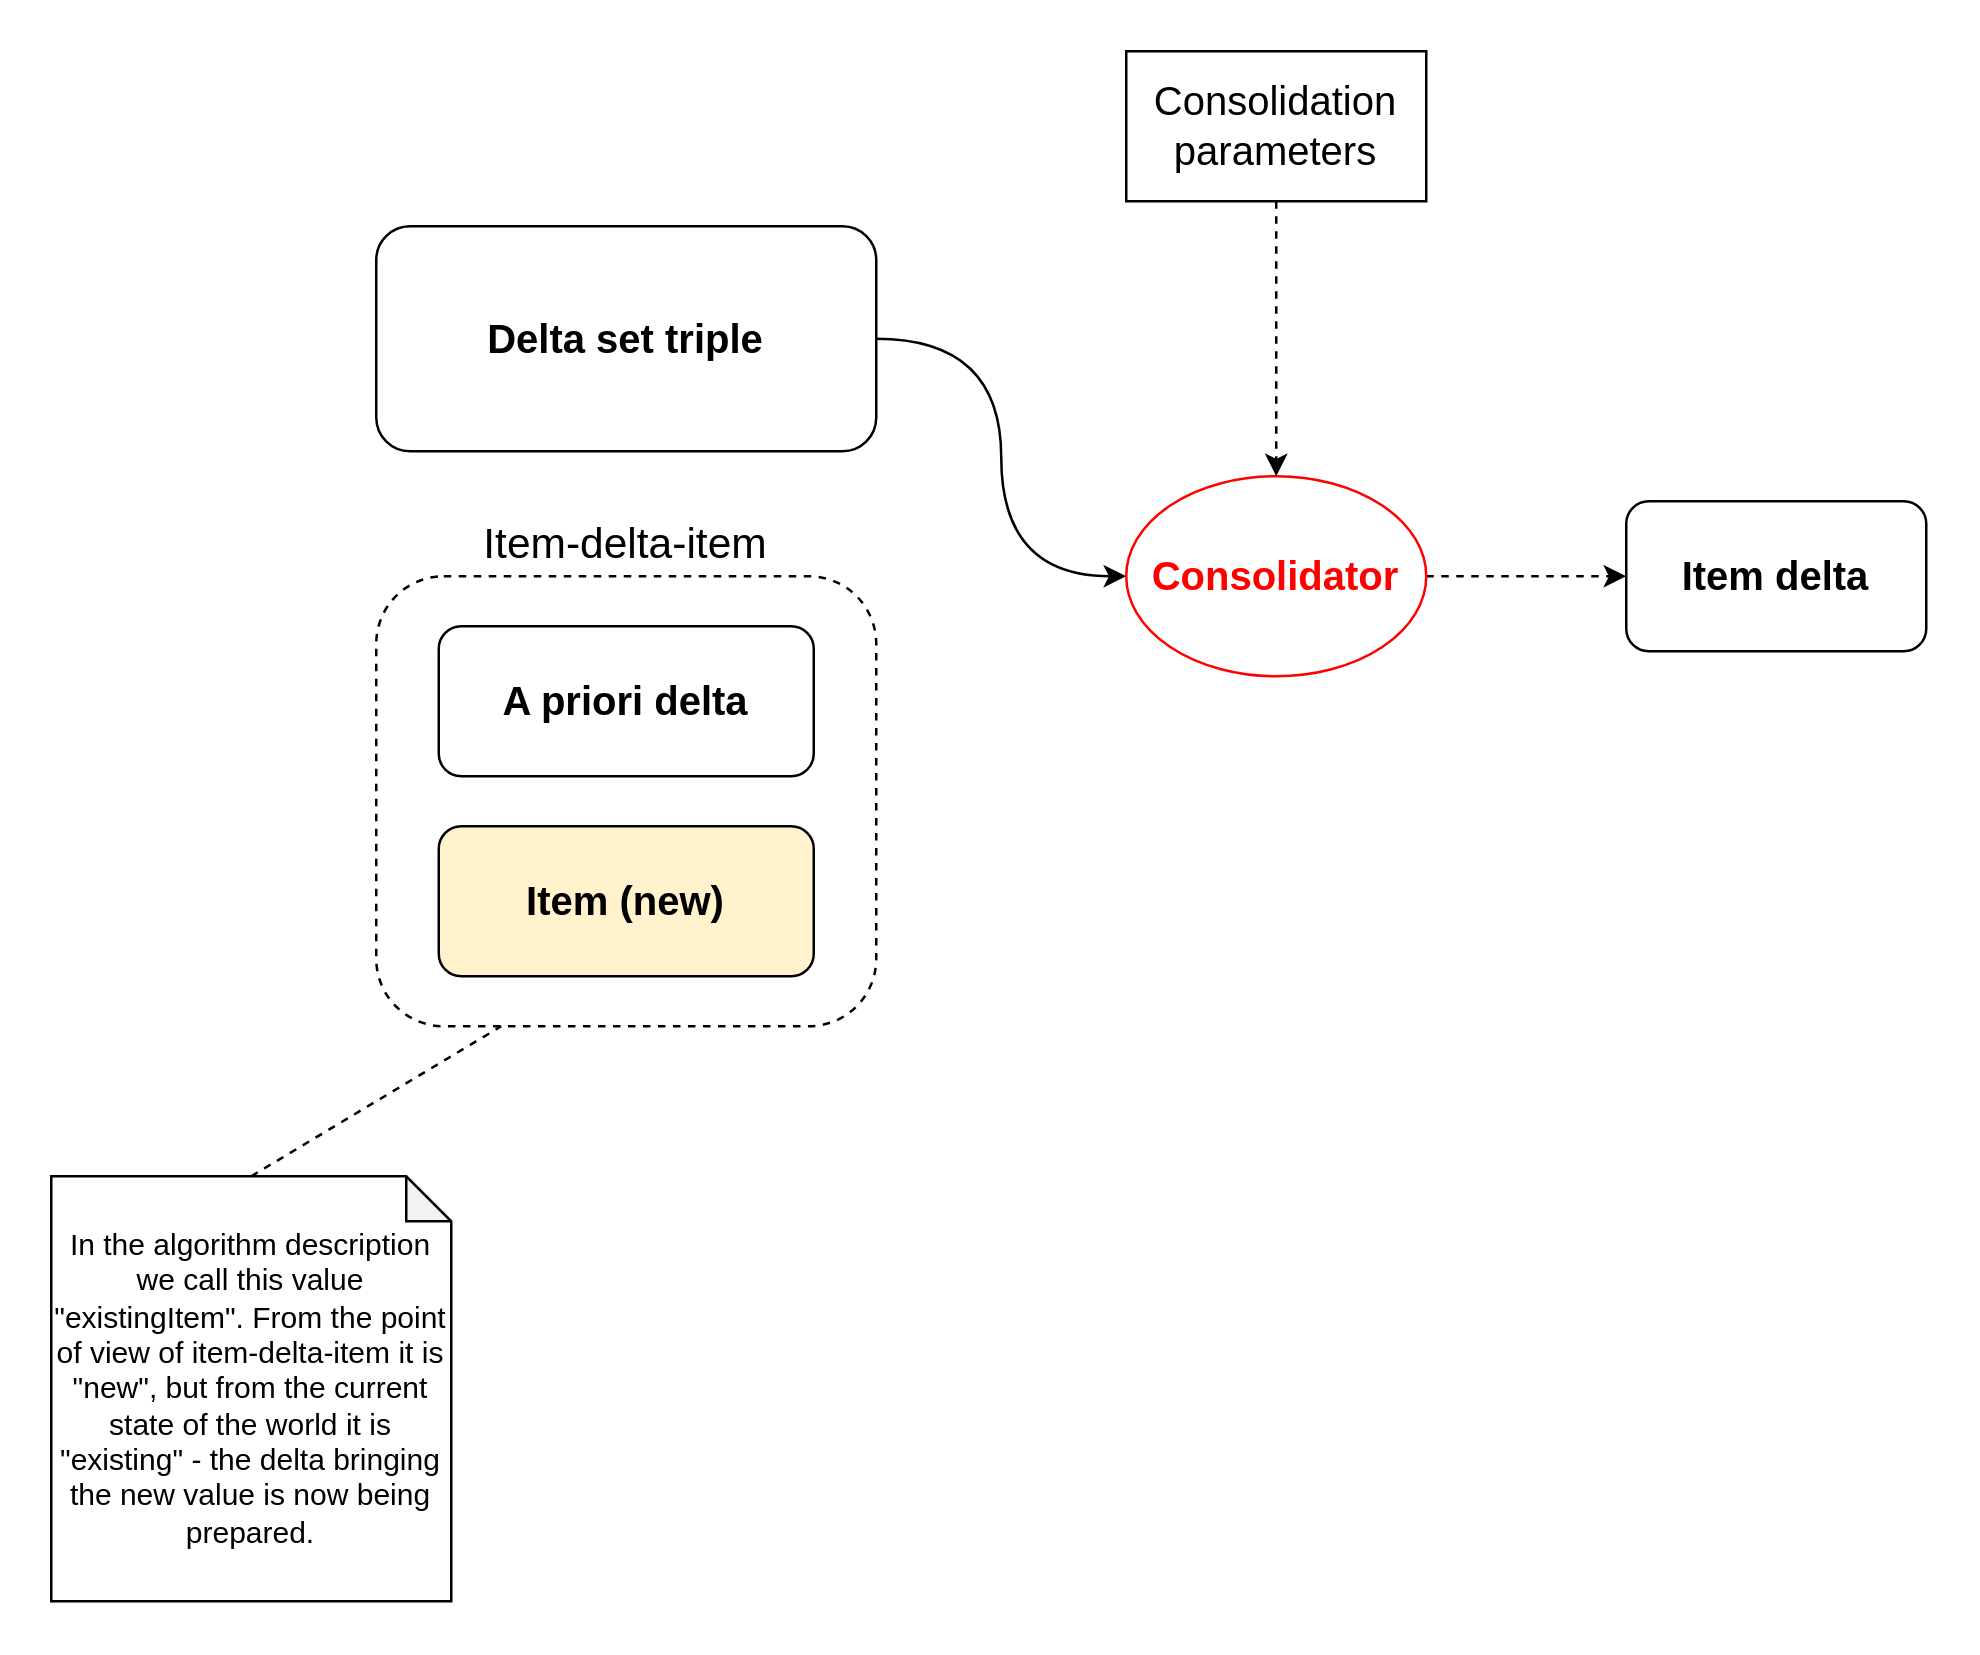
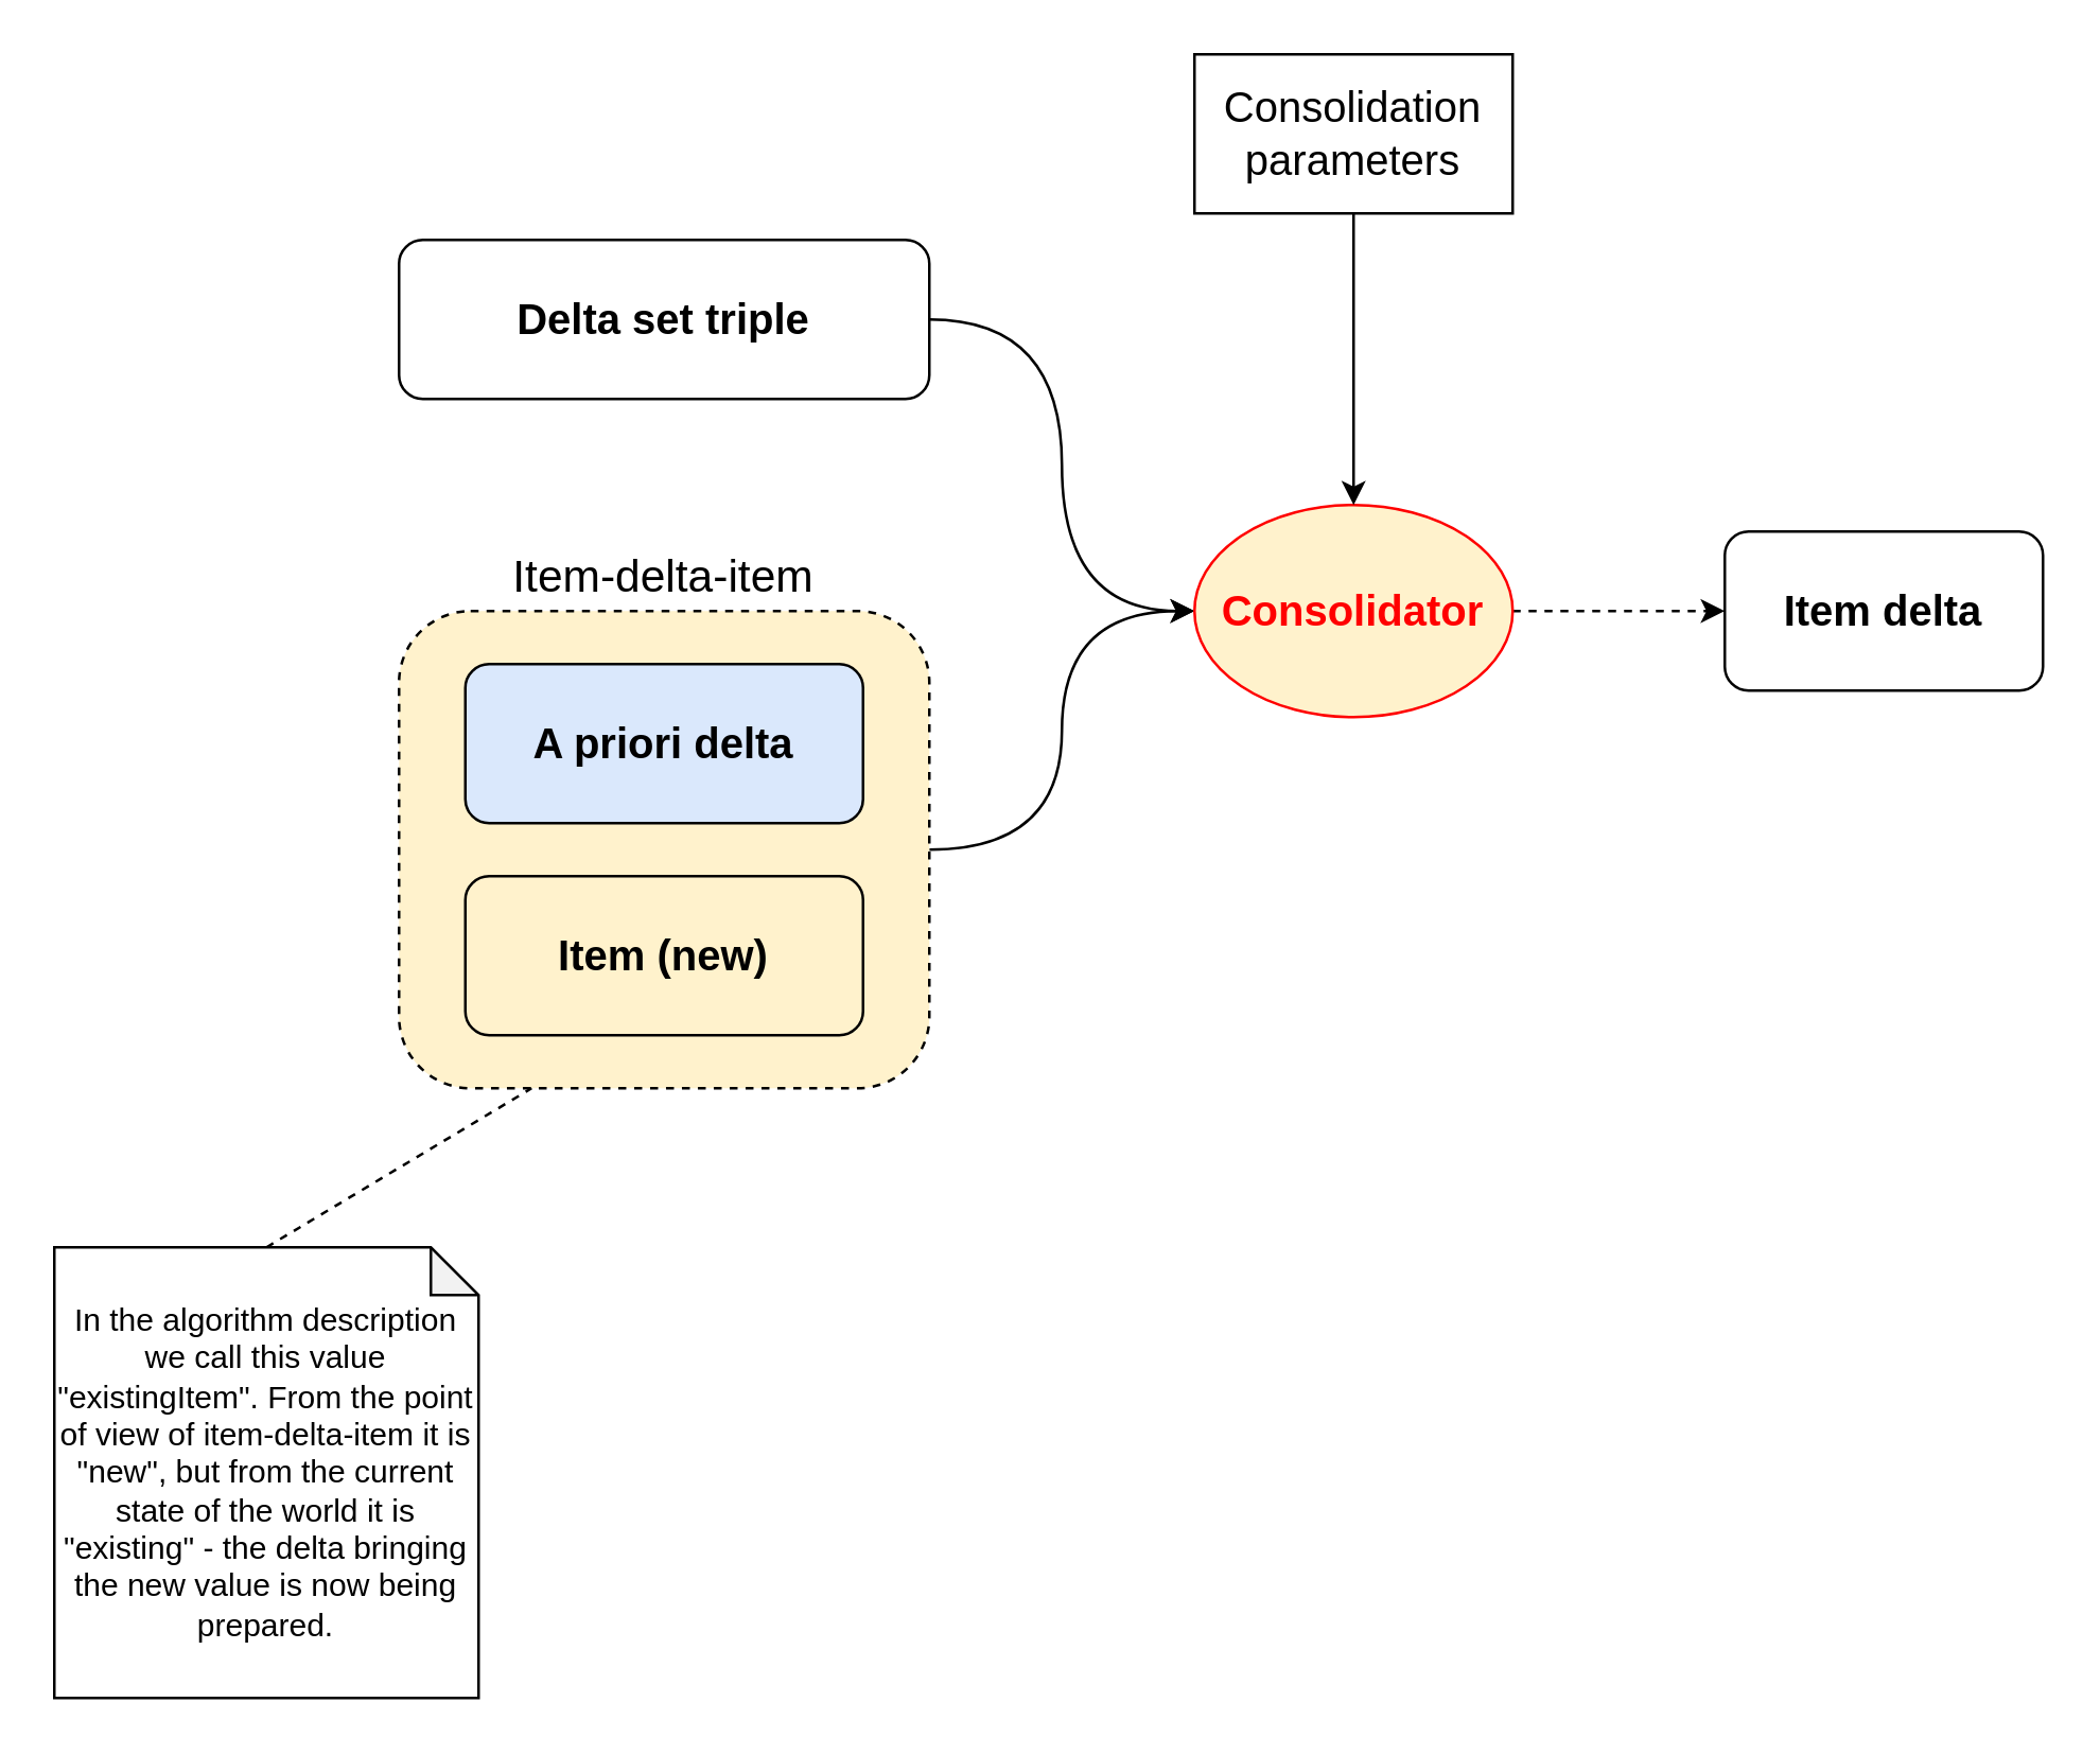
- <mxCell id="10" style="edgeStyle=orthogonalEdgeStyle;rounded=0;orthogonalLoop=1;jettySize=auto;html=1;exitX=0.5;exitY=1;exitDx=0;exitDy=0;entryX=0.5;entryY=0;entryDx=0;entryDy=0;dashed=1;" parent="1" source="11" target="9" edge="1"><mxGeometry relative="1" as="geometry" /></mxCell>
+ <mxCell id="10" style="edgeStyle=orthogonalEdgeStyle;rounded=0;orthogonalLoop=1;jettySize=auto;html=1;exitX=0.5;exitY=1;exitDx=0;exitDy=0;entryX=0.5;entryY=0;entryDx=0;entryDy=0;" parent="1" source="11" target="9" edge="1"><mxGeometry relative="1" as="geometry" /></mxCell>
- <mxCell id="6" value="Delta set triple" style="rounded=1;whiteSpace=wrap;html=1;fontSize=16;fontStyle=1" parent="1" vertex="1"><mxGeometry x="150" y="90" width="200" height="90" as="geometry" /></mxCell>
+ <mxCell id="6" value="Delta set triple" style="rounded=1;whiteSpace=wrap;html=1;fontSize=16;fontStyle=1" parent="1" vertex="1"><mxGeometry x="150" y="90" width="200" height="60" as="geometry" /></mxCell>
- <mxCell id="9" value="&lt;div&gt;Consolidator&lt;/div&gt;" style="ellipse;whiteSpace=wrap;html=1;fontSize=16;fontColor=#FF0000;fontStyle=1;strokeColor=#FF0000;" parent="1" vertex="1"><mxGeometry x="450" y="190" width="120" height="80" as="geometry" /></mxCell>
+ <mxCell id="9" value="&lt;div&gt;Consolidator&lt;/div&gt;" style="ellipse;whiteSpace=wrap;html=1;fontSize=16;fontColor=#FF0000;fontStyle=1;strokeColor=#FF0000;fillColor=#fff2cc;" parent="1" vertex="1"><mxGeometry x="450" y="190" width="120" height="80" as="geometry" /></mxCell>
- <mxCell id="7" value="A priori delta" style="rounded=1;whiteSpace=wrap;html=1;fontSize=16;fontStyle=1" parent="1" vertex="1"><mxGeometry x="175" y="250" width="150" height="60" as="geometry" /></mxCell>
+ <mxCell id="7" value="A priori delta" style="rounded=1;whiteSpace=wrap;html=1;fontSize=16;fontStyle=1;fillColor=#dae8fc;" parent="1" vertex="1"><mxGeometry x="175" y="250" width="150" height="60" as="geometry" /></mxCell>
+ <mxCell id="2" style="edgeStyle=orthogonalEdgeStyle;curved=1;rounded=0;orthogonalLoop=1;jettySize=auto;html=1;exitX=1;exitY=0.5;exitDx=0;exitDy=0;" edge="1" parent="1" source="3" target="9"><mxGeometry relative="1" as="geometry" /></mxCell>
- <mxCell id="3" value="&lt;font style=&quot;font-size: 17px&quot;&gt;Item-delta-item&lt;/font&gt;" style="rounded=1;whiteSpace=wrap;html=1;labelPosition=center;verticalLabelPosition=top;align=center;verticalAlign=bottom;dashed=1;" parent="1" vertex="1"><mxGeometry x="150" y="230" width="200" height="180" as="geometry" /></mxCell>
+ <mxCell id="3" value="&lt;font style=&quot;font-size: 17px&quot;&gt;Item-delta-item&lt;/font&gt;" style="rounded=1;whiteSpace=wrap;html=1;labelPosition=center;verticalLabelPosition=top;align=center;verticalAlign=bottom;dashed=1;fillColor=#fff2cc;" parent="1" vertex="1"><mxGeometry x="150" y="230" width="200" height="180" as="geometry" /></mxCell>
